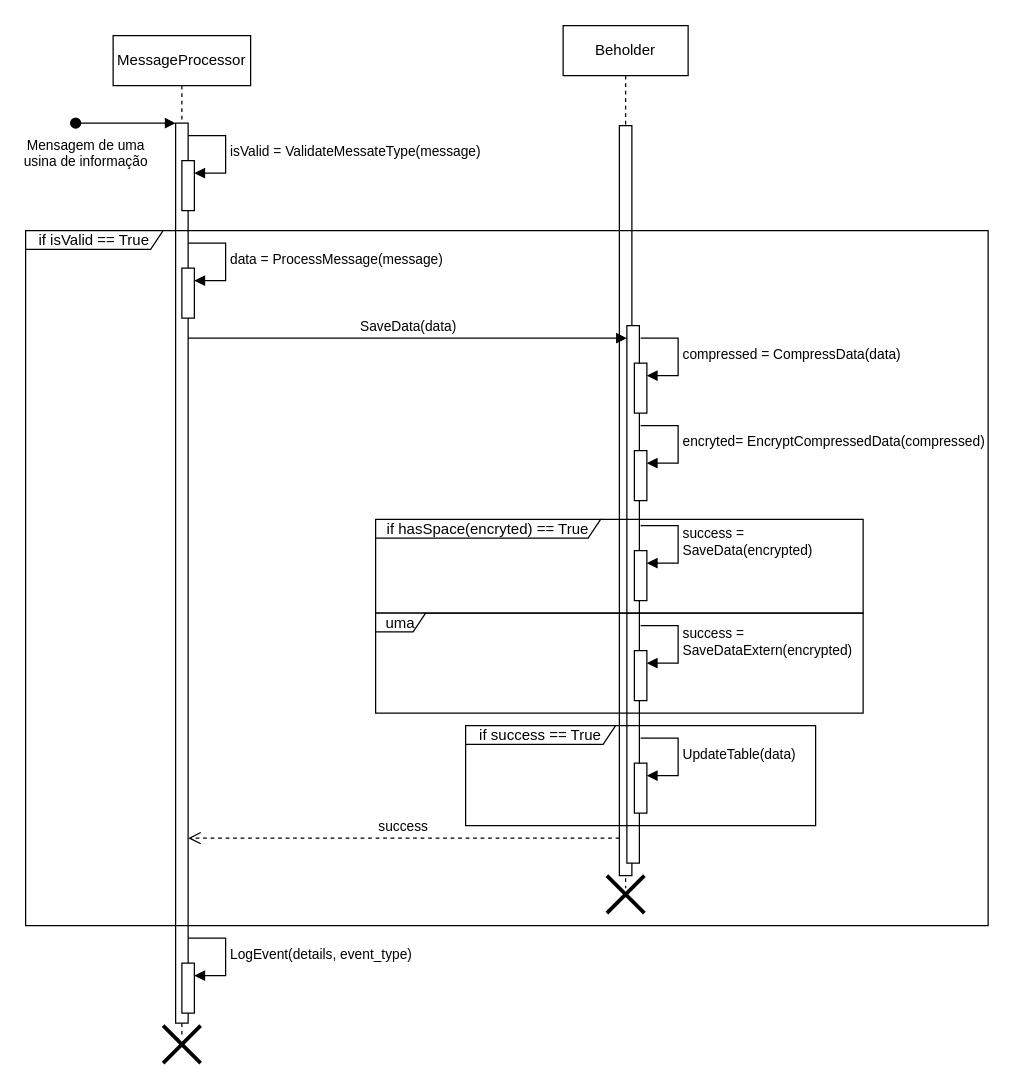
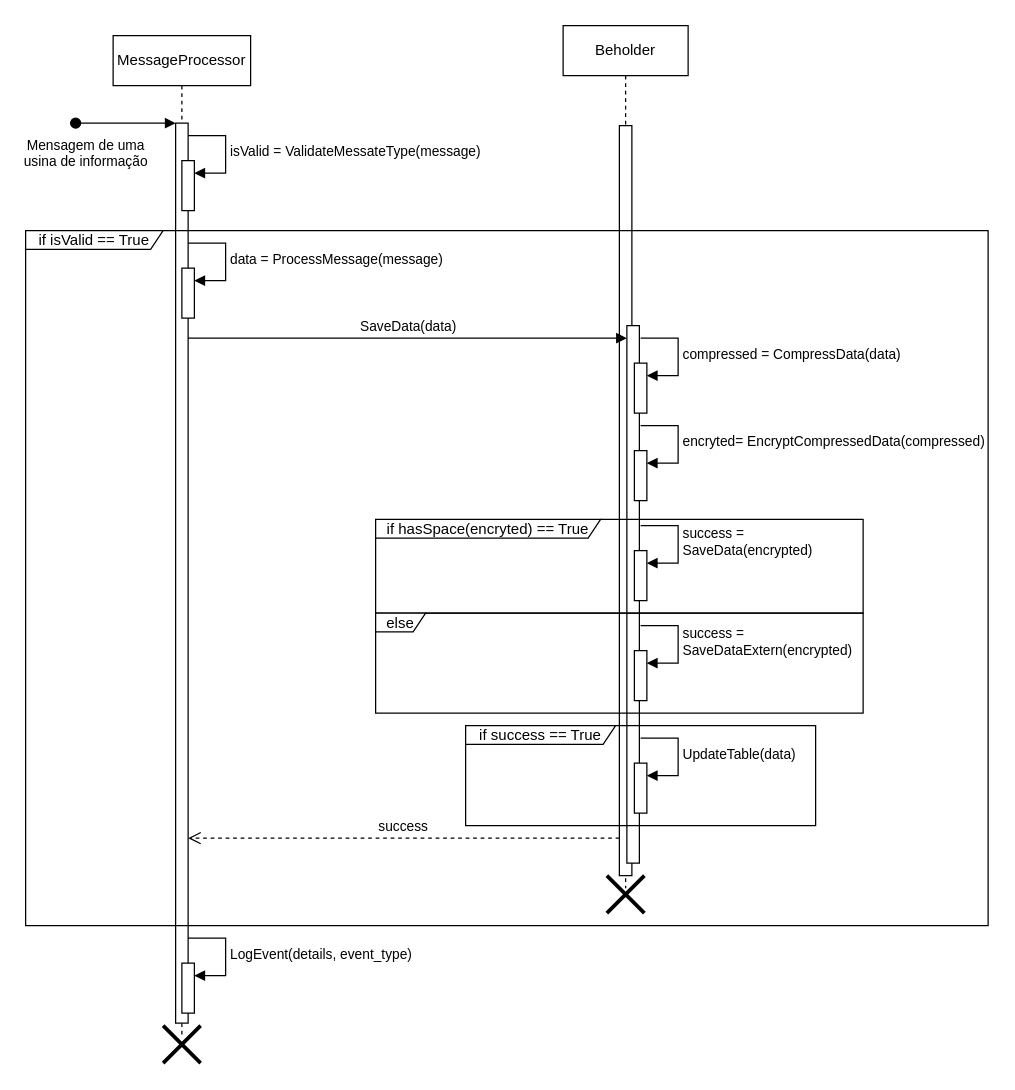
- <mxCell id="20" value="uma" style="shape=umlFrame;whiteSpace=wrap;html=1;pointerEvents=0;width=40;height=15;" parent="1" vertex="1"><mxGeometry x="300" y="490" width="390" height="80" as="geometry" /></mxCell>
+ <mxCell id="20" value="else" style="shape=umlFrame;whiteSpace=wrap;html=1;pointerEvents=0;width=40;height=15;" parent="1" vertex="1"><mxGeometry x="300" y="490" width="390" height="80" as="geometry" /></mxCell>
